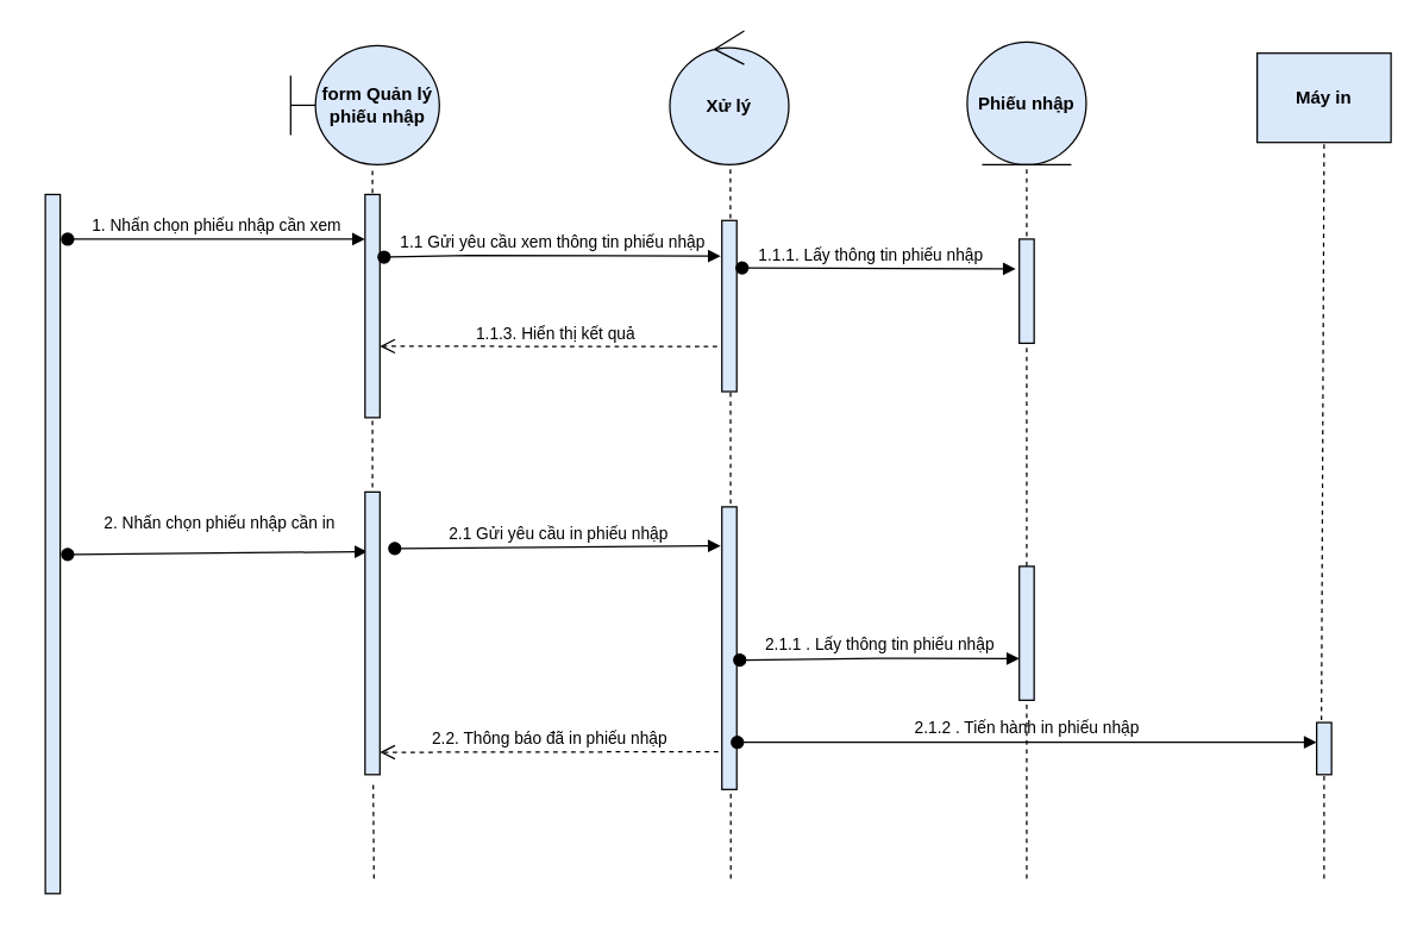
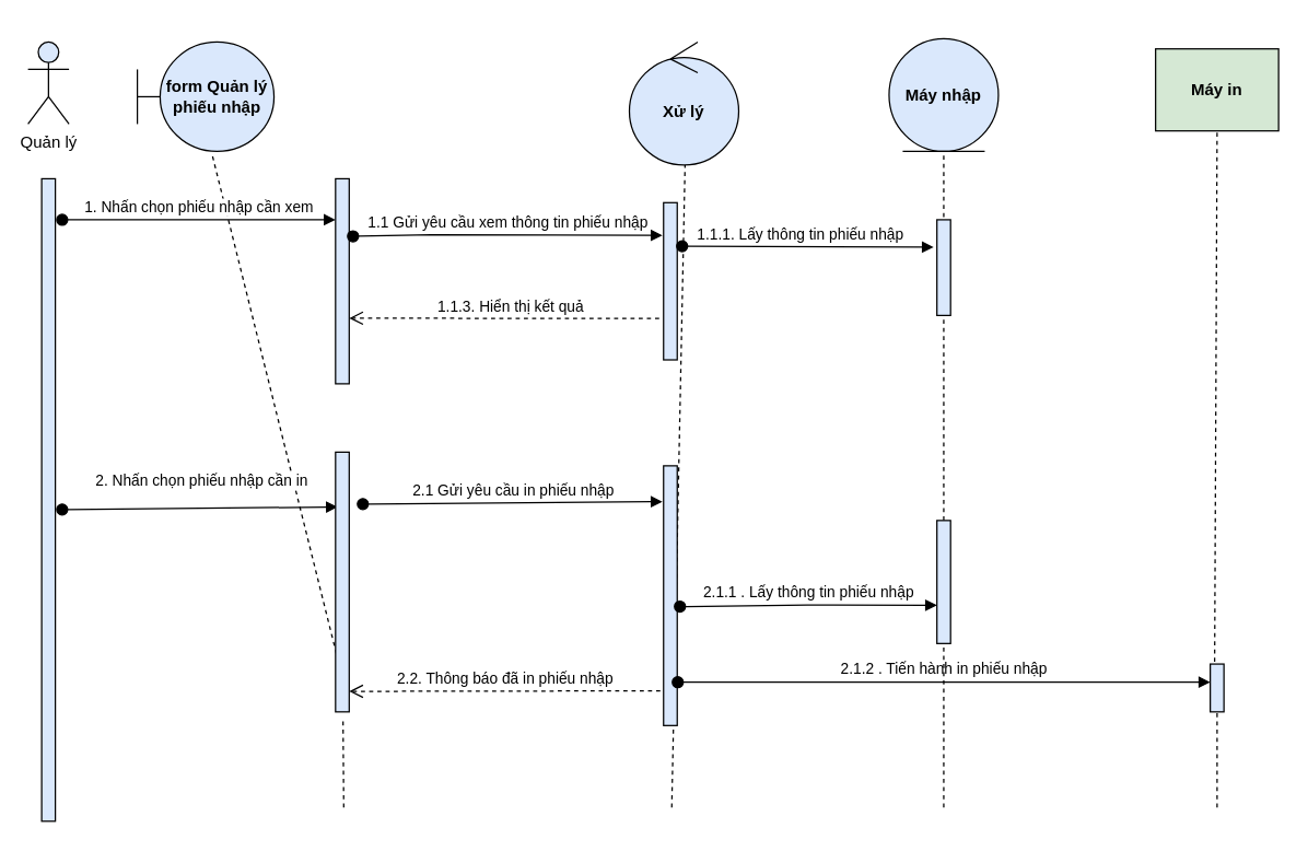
+ <mxCell id="6" value="Quản lý" style="shape=umlActor;verticalLabelPosition=bottom;verticalAlign=top;html=1;fillColor=#dae8fc;strokeColor=#000000;" parent="1" vertex="1"><mxGeometry x="20" y="30" width="30" height="60" as="geometry" /></mxCell>
- <mxCell id="8" value="&lt;b&gt;Xử lý&lt;/b&gt;" style="ellipse;shape=umlControl;whiteSpace=wrap;html=1;fillColor=#dae8fc;strokeColor=#000000;" parent="1" vertex="1"><mxGeometry x="450" y="20" width="80" height="90" as="geometry" /></mxCell>
+ <mxCell id="8" value="&lt;b&gt;Xử lý&lt;/b&gt;" style="ellipse;shape=umlControl;whiteSpace=wrap;html=1;fillColor=#dae8fc;strokeColor=#000000;" parent="1" vertex="1"><mxGeometry x="460" y="30" width="80" height="90" as="geometry" /></mxCell>
- <mxCell id="18" value="&lt;b&gt;Máy in&lt;/b&gt;" style="rounded=0;whiteSpace=wrap;html=1;fillColor=#dae8fc;strokeColor=#000000;" parent="1" vertex="1"><mxGeometry x="845" y="35" width="90" height="60" as="geometry" /></mxCell>
+ <mxCell id="18" value="&lt;b&gt;Máy in&lt;/b&gt;" style="rounded=0;whiteSpace=wrap;html=1;fillColor=#d5e8d4;strokeColor=#000000;" parent="1" vertex="1"><mxGeometry x="845" y="35" width="90" height="60" as="geometry" /></mxCell>
- <mxCell id="9" value="&lt;b&gt;Phiếu nhập&lt;/b&gt;" style="ellipse;shape=umlEntity;whiteSpace=wrap;html=1;fillColor=#dae8fc;strokeColor=#000000;" parent="1" vertex="1"><mxGeometry x="650" y="27.5" width="80" height="82.5" as="geometry" /></mxCell>
+ <mxCell id="9" value="&lt;b&gt;Máy nhập&lt;/b&gt;" style="ellipse;shape=umlEntity;whiteSpace=wrap;html=1;fillColor=#dae8fc;strokeColor=#000000;" parent="1" vertex="1"><mxGeometry x="650" y="27.5" width="80" height="82.5" as="geometry" /></mxCell>
- <mxCell id="7" value="&lt;b&gt;form Quản lý phiếu nhập&lt;/b&gt;" style="shape=umlBoundary;whiteSpace=wrap;html=1;fillColor=#dae8fc;strokeColor=#000000;" parent="1" vertex="1"><mxGeometry x="195" y="30" width="100" height="80" as="geometry" /></mxCell>
+ <mxCell id="7" value="&lt;b&gt;form Quản lý phiếu nhập&lt;/b&gt;" style="shape=umlBoundary;whiteSpace=wrap;html=1;fillColor=#dae8fc;strokeColor=#000000;" parent="1" vertex="1"><mxGeometry x="100" y="30" width="100" height="80" as="geometry" /></mxCell>
